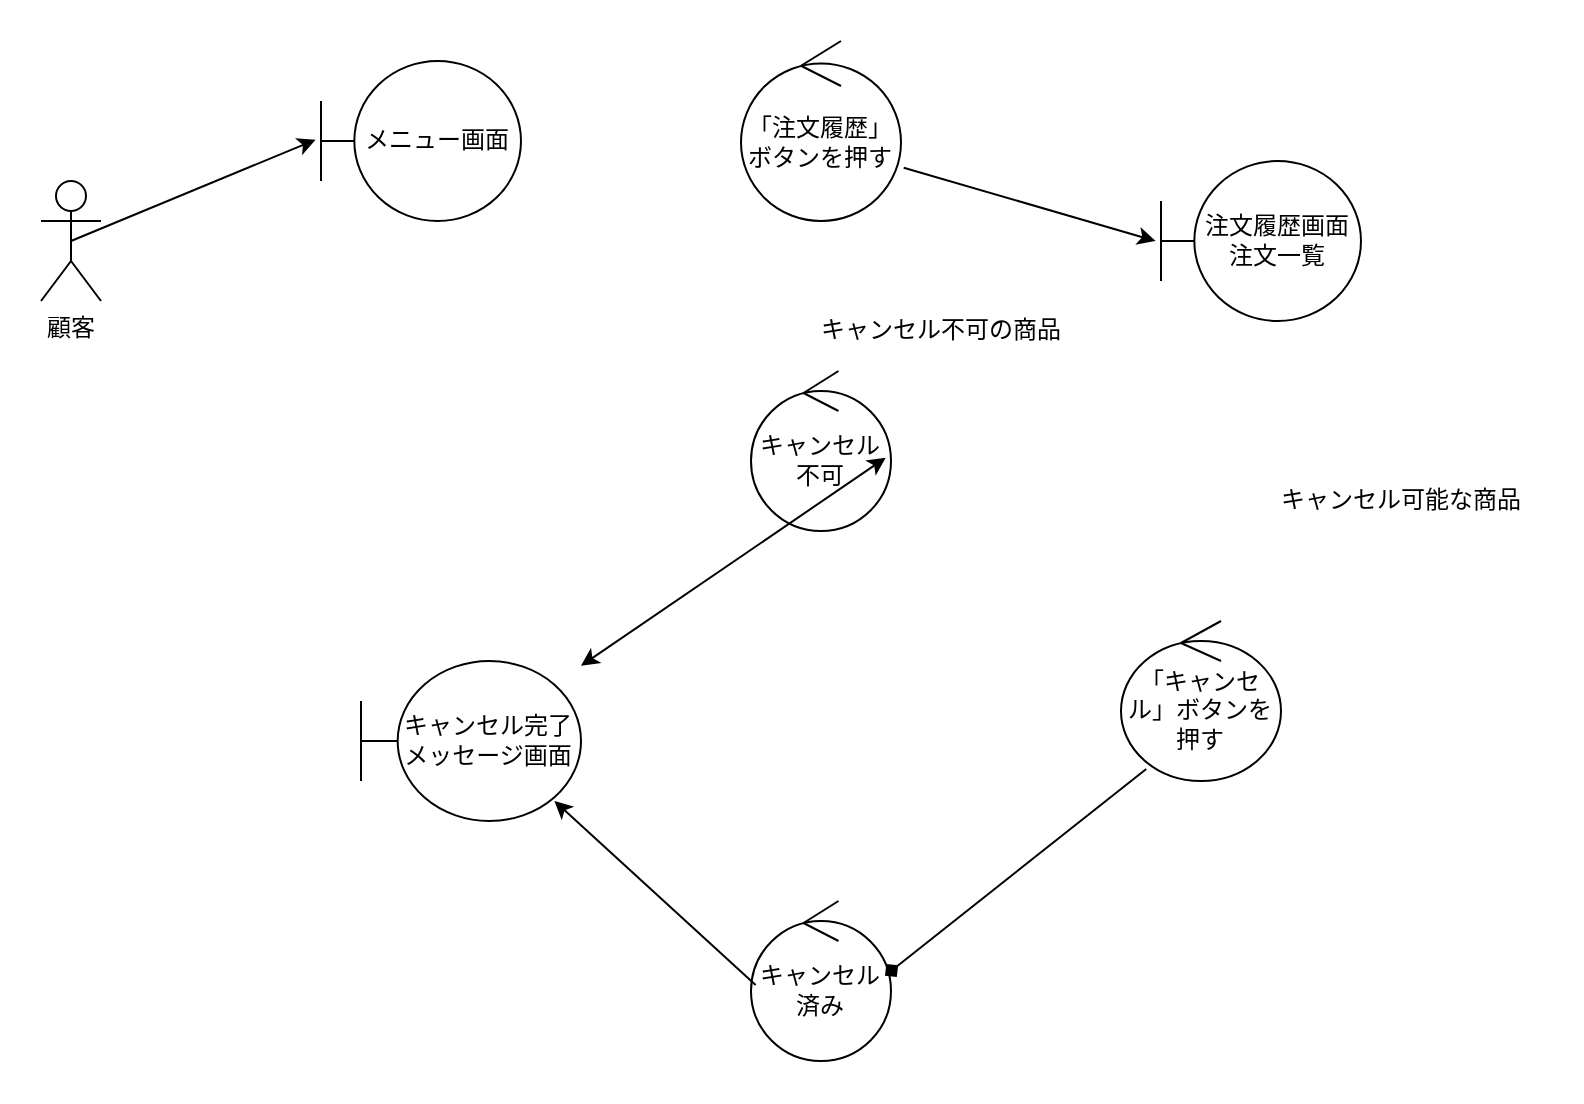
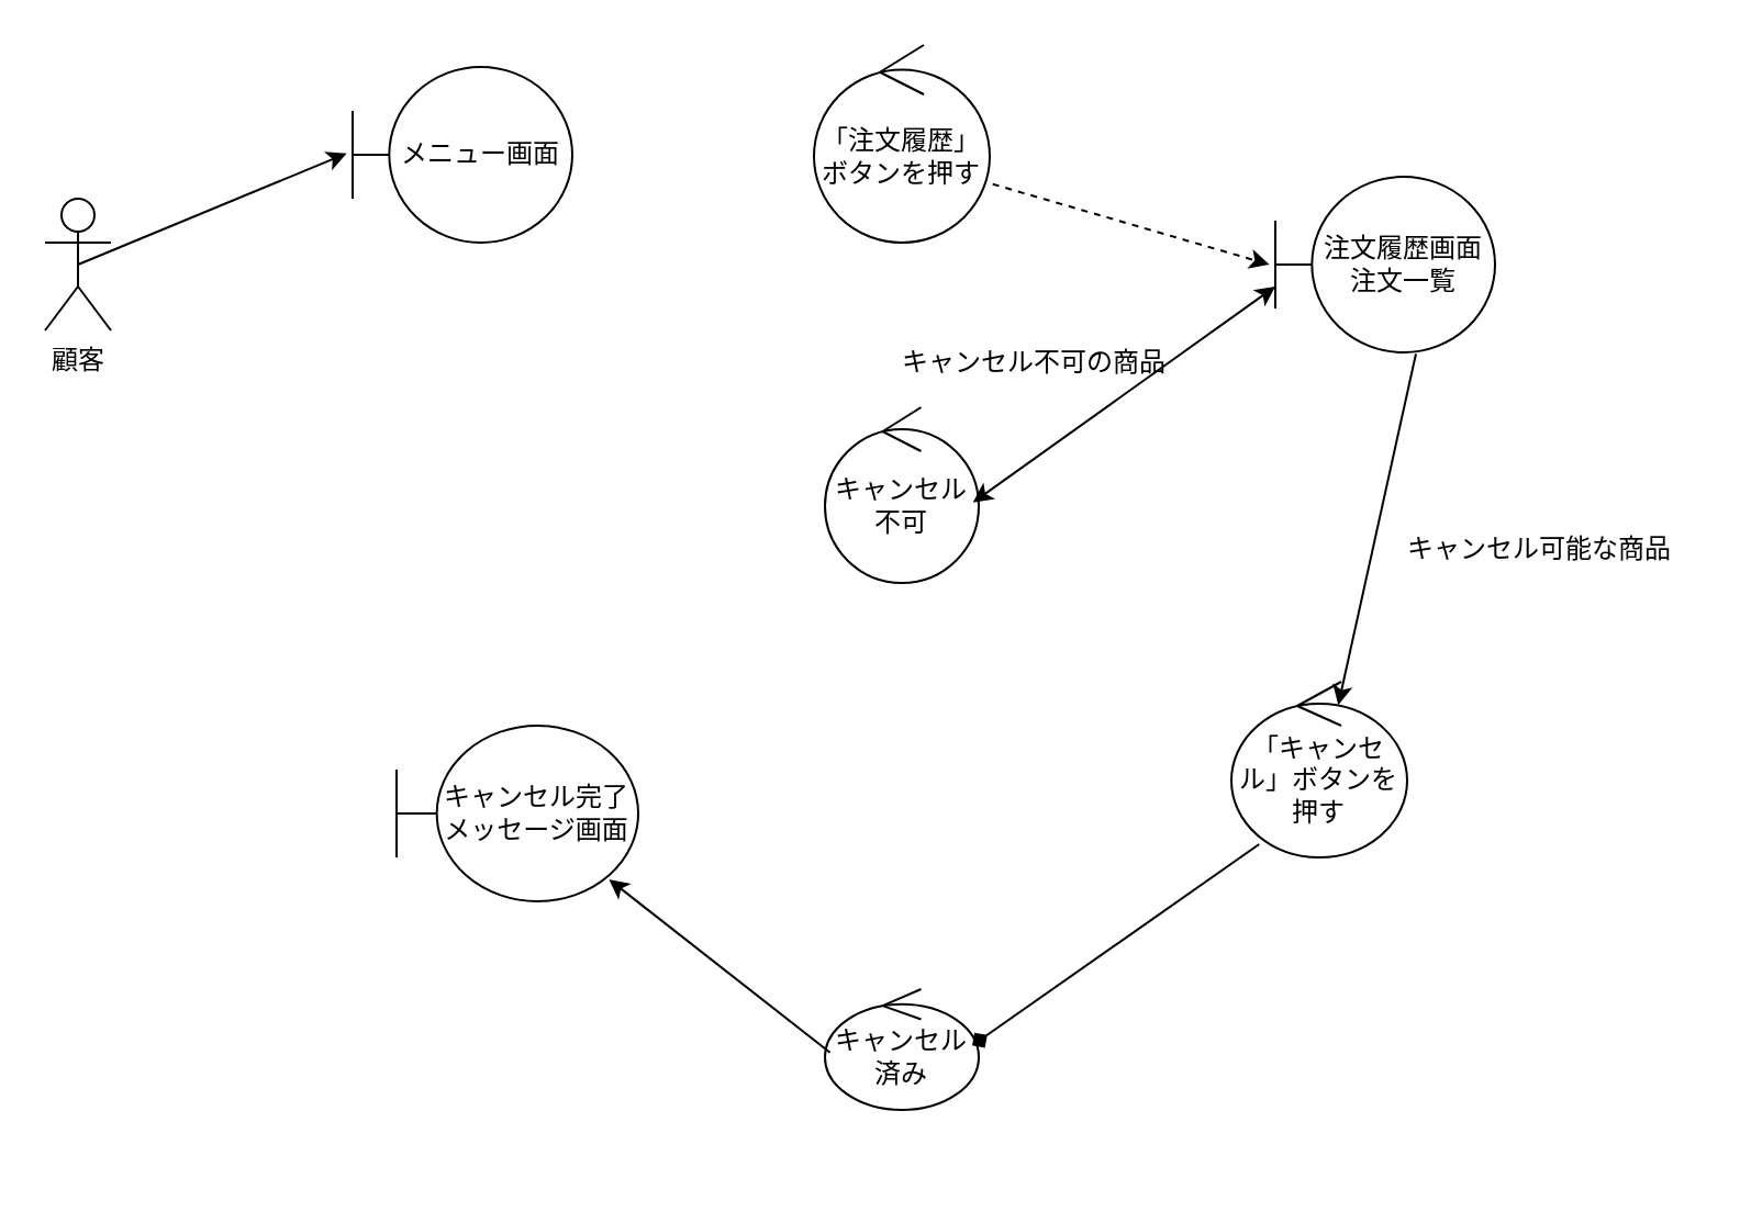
- <mxCell id="11" value="" style="endArrow=classic;html=1;exitX=1.017;exitY=0.704;exitDx=0;exitDy=0;exitPerimeter=0;entryX=-0.027;entryY=0.5;entryDx=0;entryDy=0;entryPerimeter=0;" edge="1" parent="1" source="4" target="5"><mxGeometry width="50" height="50" relative="1" as="geometry"><mxPoint x="145" y="130" as="sourcePoint" /><mxPoint x="560" y="110" as="targetPoint" /></mxGeometry></mxCell>
+ <mxCell id="11" value="" style="endArrow=classic;html=1;exitX=1.017;exitY=0.704;exitDx=0;exitDy=0;exitPerimeter=0;entryX=-0.027;entryY=0.5;entryDx=0;entryDy=0;entryPerimeter=0;dashed=1;" edge="1" parent="1" source="4" target="5"><mxGeometry width="50" height="50" relative="1" as="geometry"><mxPoint x="145" y="130" as="sourcePoint" /><mxPoint x="560" y="110" as="targetPoint" /></mxGeometry></mxCell>
+ <mxCell id="13" value="" style="endArrow=classic;html=1;entryX=0.608;entryY=0.133;entryDx=0;entryDy=0;entryPerimeter=0;exitX=0.64;exitY=1.008;exitDx=0;exitDy=0;exitPerimeter=0;" edge="1" parent="1" source="5" target="6"><mxGeometry width="50" height="50" relative="1" as="geometry"><mxPoint x="470" y="250" as="sourcePoint" /><mxPoint x="520" y="200" as="targetPoint" /></mxGeometry></mxCell>
- <mxCell id="12" value="" style="endArrow=classic;startArrow=classic;html=1;exitX=0.962;exitY=0.542;exitDx=0;exitDy=0;exitPerimeter=0;" edge="1" parent="1" source="9" target="8"><mxGeometry width="50" height="50" relative="1" as="geometry"><mxPoint x="470" y="250" as="sourcePoint" /><mxPoint x="520" y="200" as="targetPoint" /></mxGeometry></mxCell>
+ <mxCell id="12" value="" style="endArrow=classic;startArrow=classic;html=1;entryX=0;entryY=0.625;entryDx=0;entryDy=0;entryPerimeter=0;exitX=0.962;exitY=0.542;exitDx=0;exitDy=0;exitPerimeter=0;" edge="1" parent="1" source="9" target="5"><mxGeometry width="50" height="50" relative="1" as="geometry"><mxPoint x="470" y="250" as="sourcePoint" /><mxPoint x="520" y="200" as="targetPoint" /></mxGeometry></mxCell>
- <mxCell id="7" value="キャンセル済み" style="ellipse;shape=umlControl;whiteSpace=wrap;html=1;" vertex="1" parent="1"><mxGeometry x="375" y="450" width="70" height="80" as="geometry" /></mxCell>
+ <mxCell id="7" value="キャンセル済み" style="ellipse;shape=umlControl;whiteSpace=wrap;html=1;" vertex="1" parent="1"><mxGeometry x="375" y="450" width="70" height="55" as="geometry" /></mxCell>
